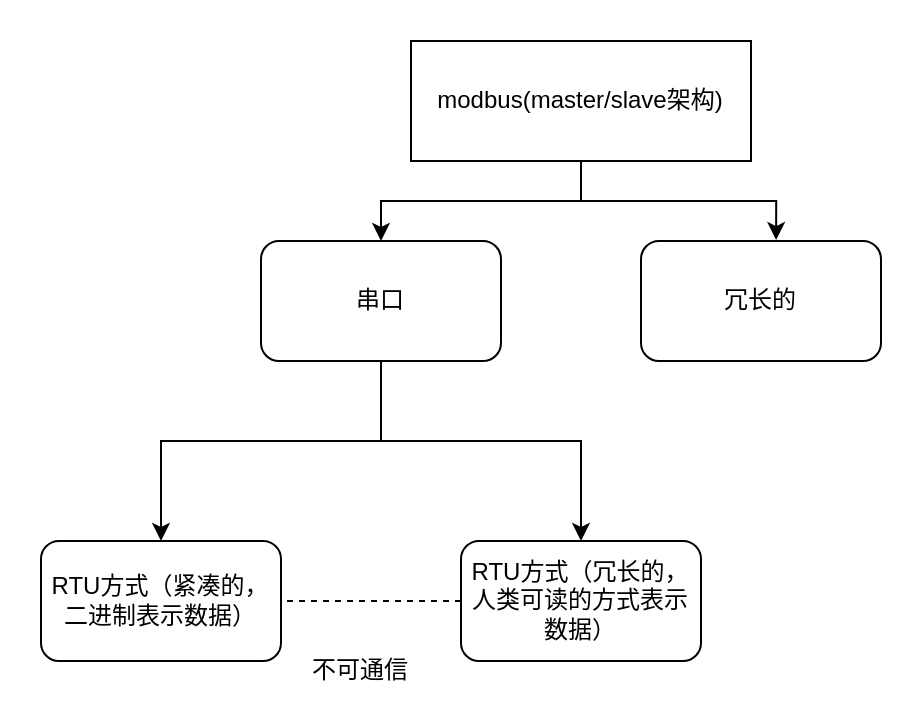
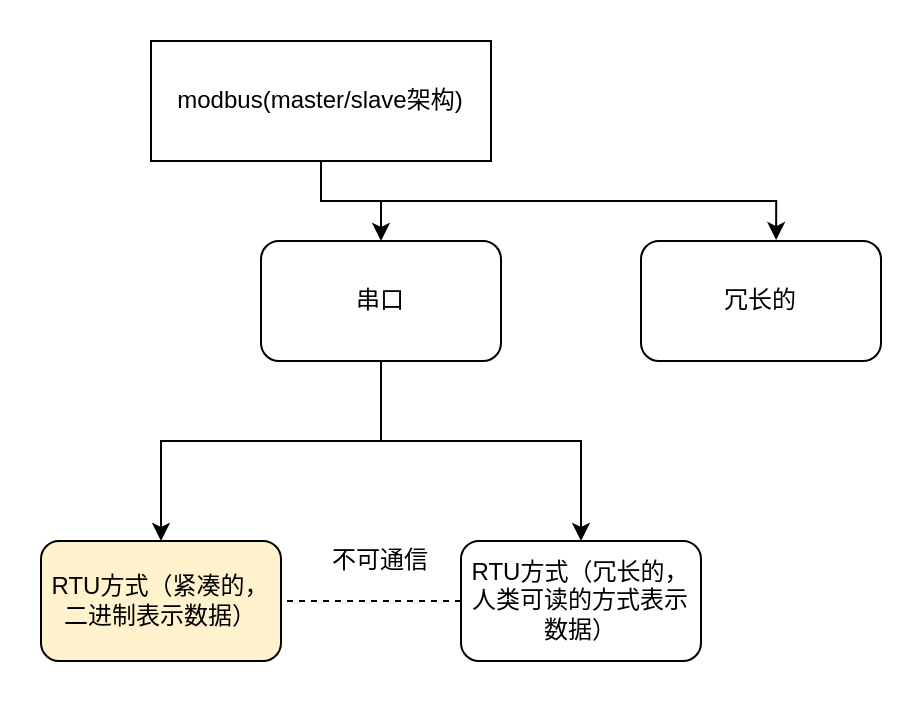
- <mxCell id="4" value="modbus(master/slave架构)" style="rounded=0;whiteSpace=wrap;html=1;" parent="1" vertex="1"><mxGeometry x="205" y="20" width="170" height="60" as="geometry" /></mxCell>
+ <mxCell id="4" value="modbus(master/slave架构)" style="rounded=0;whiteSpace=wrap;html=1;" parent="1" vertex="1"><mxGeometry x="75" y="20" width="170" height="60" as="geometry" /></mxCell>
- <mxCell id="8" value="RTU方式（紧凑的，二进制表示数据）" style="rounded=1;whiteSpace=wrap;html=1;" parent="1" vertex="1"><mxGeometry x="20" y="270" width="120" height="60" as="geometry" /></mxCell>
+ <mxCell id="8" value="RTU方式（紧凑的，二进制表示数据）" style="rounded=1;whiteSpace=wrap;html=1;fillColor=#fff2cc;" parent="1" vertex="1"><mxGeometry x="20" y="270" width="120" height="60" as="geometry" /></mxCell>
- <mxCell id="12" value="不可通信" style="text;html=1;strokeColor=none;fillColor=none;align=center;verticalAlign=middle;whiteSpace=wrap;rounded=0;" parent="1" vertex="1"><mxGeometry x="155" y="325" width="50" height="20" as="geometry" /></mxCell>
+ <mxCell id="12" value="不可通信" style="text;html=1;strokeColor=none;fillColor=none;align=center;verticalAlign=middle;whiteSpace=wrap;rounded=0;" parent="1" vertex="1"><mxGeometry x="165" y="270" width="50" height="20" as="geometry" /></mxCell>
